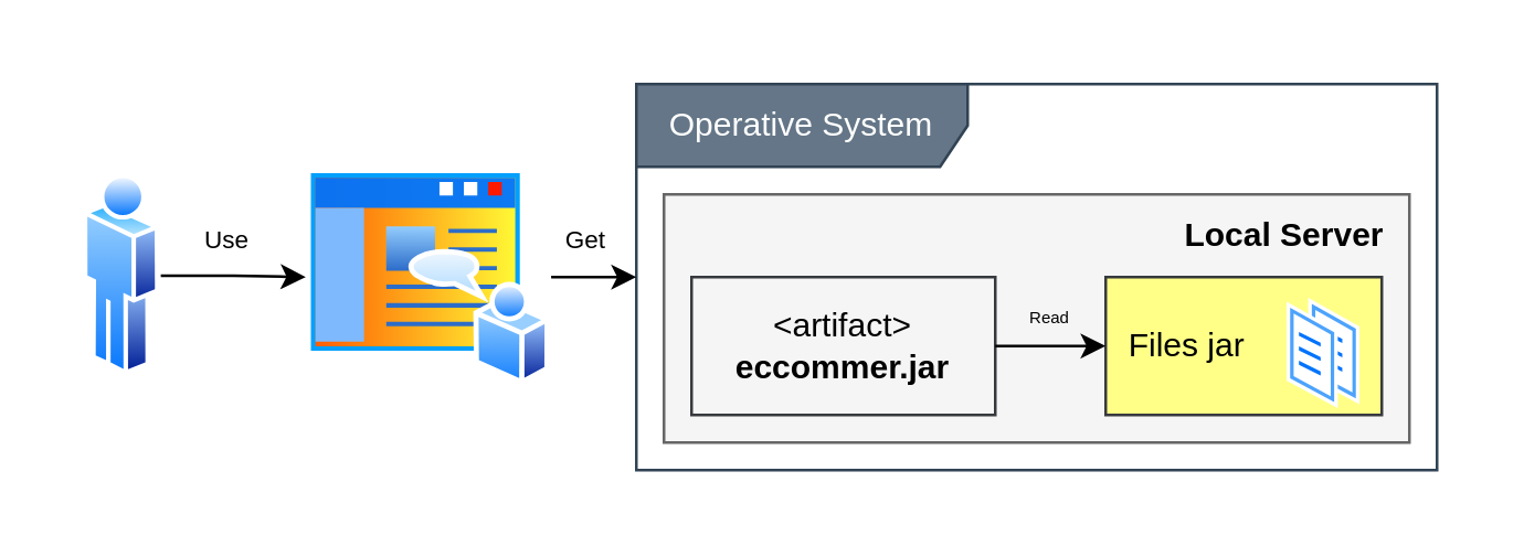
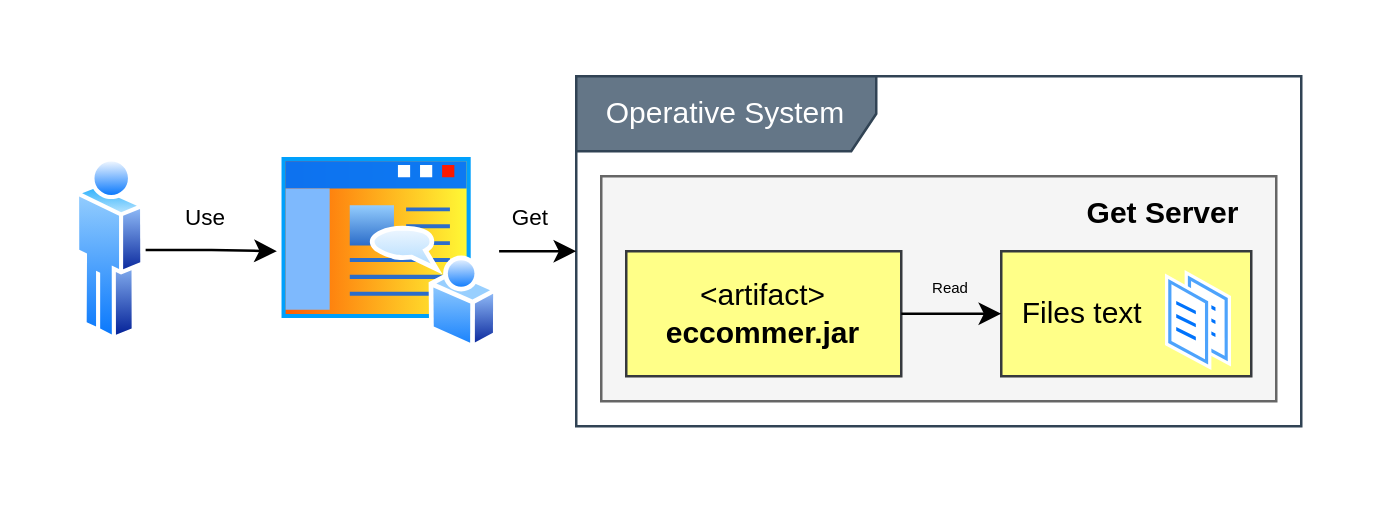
- <mxCell id="10" value="Local Server" style="text;html=1;align=center;verticalAlign=middle;whiteSpace=wrap;rounded=0;fontStyle=1" vertex="1" parent="3"><mxGeometry x="190" y="40" width="90" height="30" as="geometry" /></mxCell>
+ <mxCell id="10" value="Get Server" style="text;html=1;align=center;verticalAlign=middle;whiteSpace=wrap;rounded=0;fontStyle=1" vertex="1" parent="3"><mxGeometry x="190" y="40" width="90" height="30" as="geometry" /></mxCell>
- <mxCell id="5" value="&amp;lt;artifact&amp;gt;&lt;div&gt;&lt;b&gt;eccommer.jar&lt;/b&gt;&lt;/div&gt;" style="html=1;whiteSpace=wrap;fillColor=#f5f5f5;strokeColor=#36393d;" vertex="1" parent="3"><mxGeometry x="20" y="70" width="110" height="50" as="geometry" /></mxCell>
+ <mxCell id="5" value="&amp;lt;artifact&amp;gt;&lt;div&gt;&lt;b&gt;eccommer.jar&lt;/b&gt;&lt;/div&gt;" style="html=1;whiteSpace=wrap;fillColor=#ffff88;strokeColor=#36393d;" vertex="1" parent="3"><mxGeometry x="20" y="70" width="110" height="50" as="geometry" /></mxCell>
- <mxCell id="7" value="&amp;nbsp; Files jar" style="rounded=0;whiteSpace=wrap;html=1;align=left;fillColor=#ffff88;strokeColor=#36393d;" vertex="1" parent="3"><mxGeometry x="170" y="70" width="100" height="50" as="geometry" /></mxCell>
+ <mxCell id="7" value="&amp;nbsp; Files text" style="rounded=0;whiteSpace=wrap;html=1;align=left;fillColor=#ffff88;strokeColor=#36393d;" vertex="1" parent="3"><mxGeometry x="170" y="70" width="100" height="50" as="geometry" /></mxCell>
